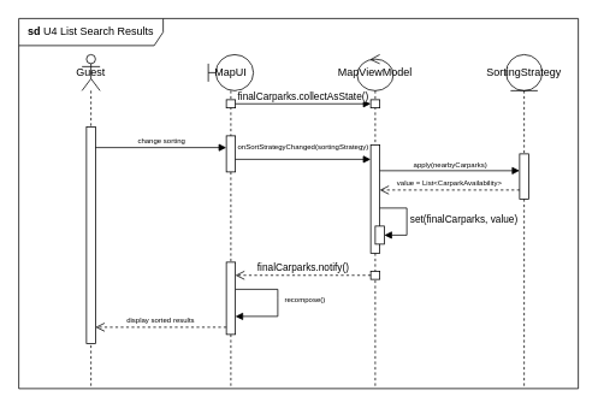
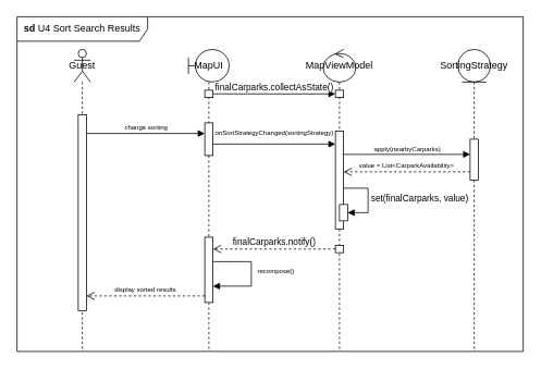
- <mxCell id="2" value="&lt;b&gt;sd &lt;/b&gt;U4 List Search Results" style="shape=umlFrame;whiteSpace=wrap;html=1;pointerEvents=0;width=160;height=30;" vertex="1" parent="1"><mxGeometry width="620" height="410" as="geometry" x="20" y="20" /></mxCell>
+ <mxCell id="2" value="&lt;b&gt;sd &lt;/b&gt;U4 Sort Search Results" style="shape=umlFrame;whiteSpace=wrap;html=1;pointerEvents=0;width=160;height=30;" vertex="1" parent="1"><mxGeometry width="620" height="410" as="geometry" x="20" y="20" /></mxCell>
